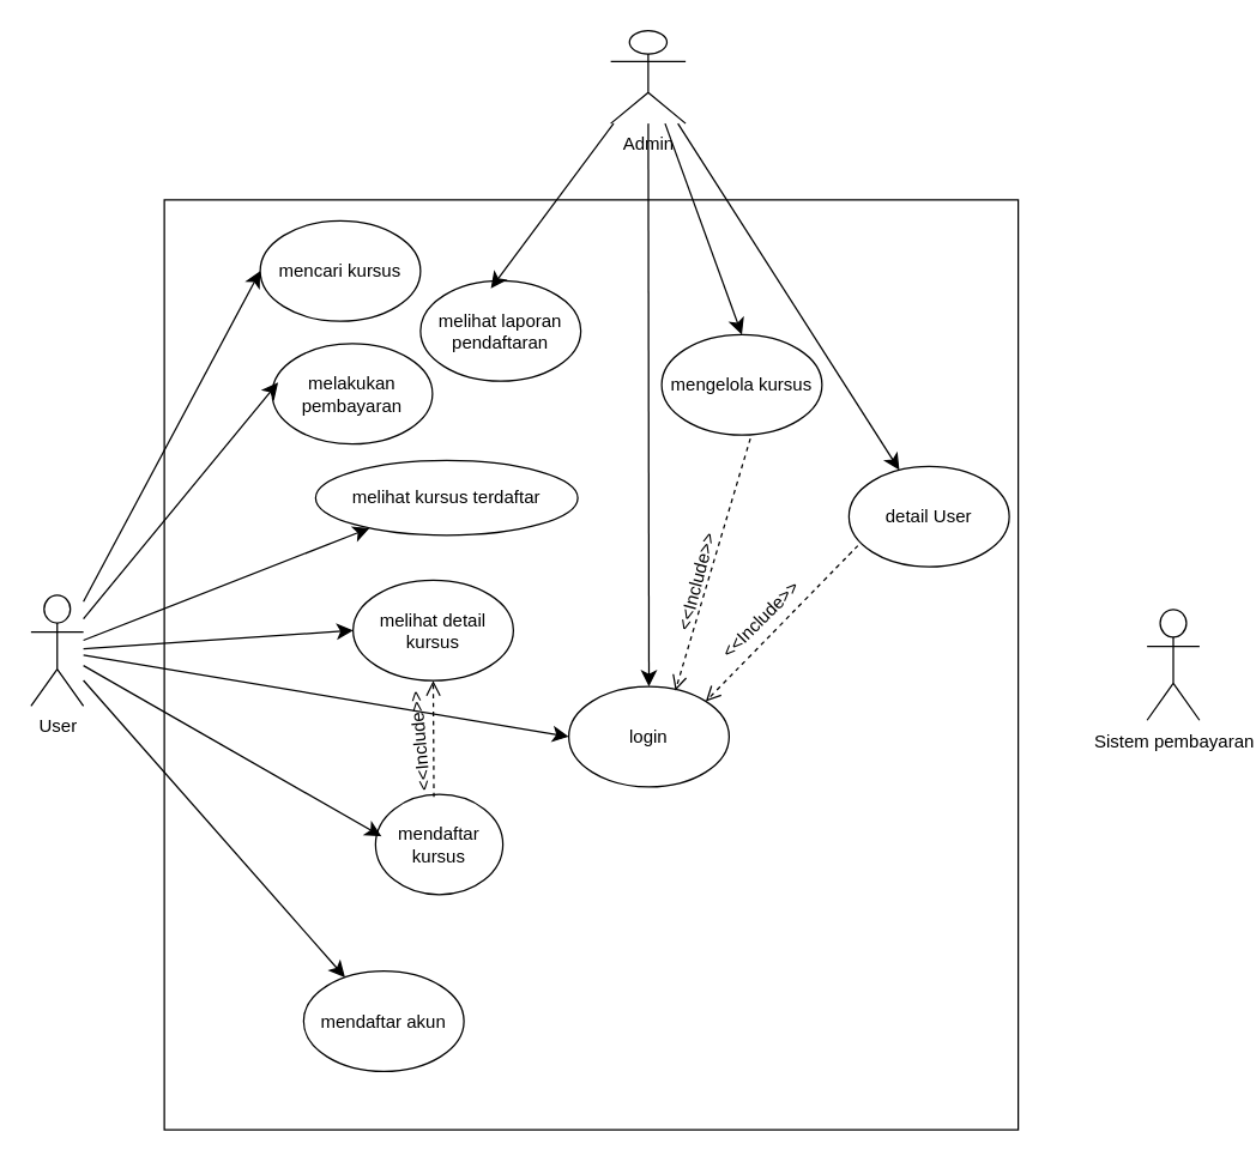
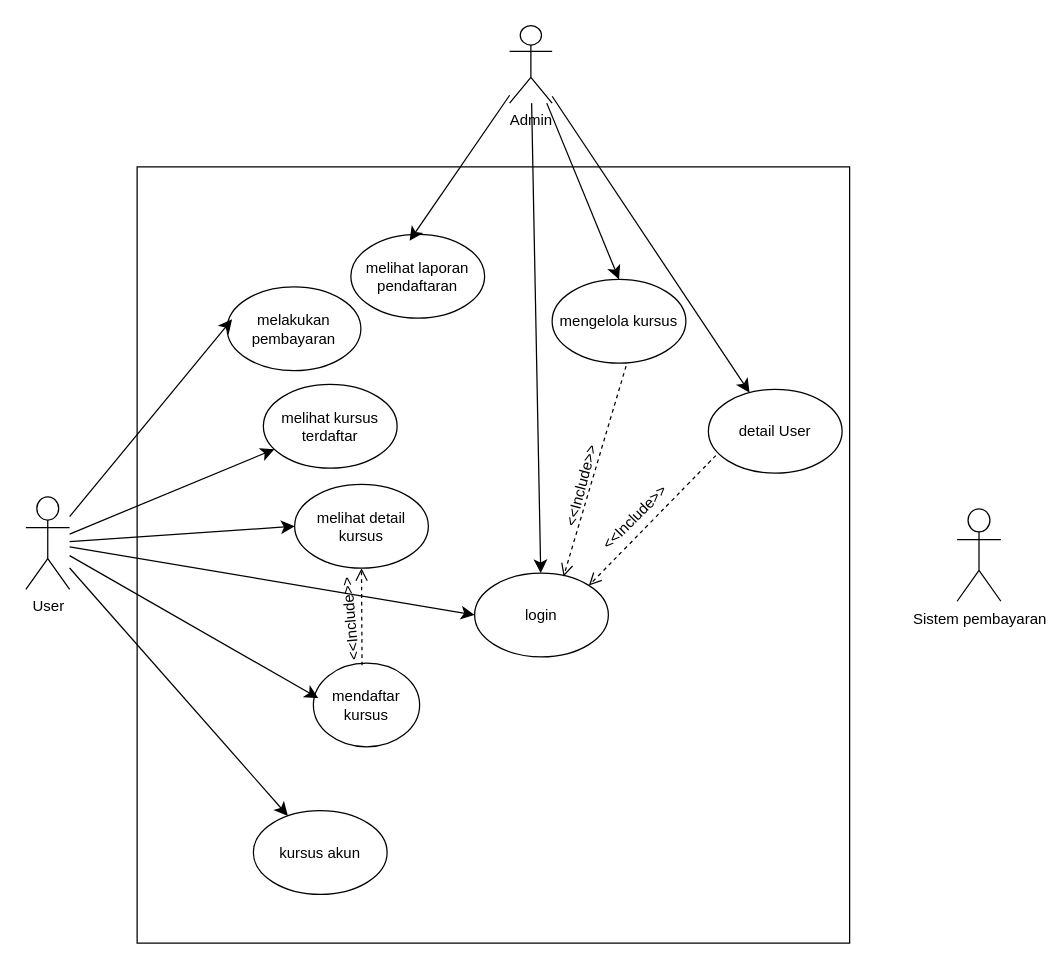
- <mxCell id="7" value="Admin" style="shape=umlActor;verticalLabelPosition=bottom;verticalAlign=top;html=1;outlineConnect=0;" vertex="1" parent="1"><mxGeometry x="407" y="20" width="50" height="62" as="geometry" /></mxCell>
+ <mxCell id="7" value="Admin" style="shape=umlActor;verticalLabelPosition=bottom;verticalAlign=top;html=1;outlineConnect=0;" vertex="1" parent="1"><mxGeometry x="407" y="20" width="34" height="62" as="geometry" /></mxCell>
- <mxCell id="17" value="mencari kursus" style="ellipse;whiteSpace=wrap;html=1;" vertex="1" parent="1"><mxGeometry x="173" y="147" width="107" height="67" as="geometry" /></mxCell>
- <mxCell id="12" style="edgeStyle=none;curved=1;rounded=0;orthogonalLoop=1;jettySize=auto;html=1;entryX=0;entryY=0.5;entryDx=0;entryDy=0;fontSize=12;startSize=8;endSize=8;" edge="1" parent="1" source="13" target="17"><mxGeometry relative="1" as="geometry" /></mxCell>
- <mxCell id="23" value="melihat kursus terdaftar" style="ellipse;whiteSpace=wrap;html=1;" vertex="1" parent="1"><mxGeometry x="210" y="307" width="175" height="50" as="geometry" /></mxCell>
+ <mxCell id="23" value="melihat kursus terdaftar" style="ellipse;whiteSpace=wrap;html=1;" vertex="1" parent="1"><mxGeometry x="210" y="307" width="107" height="67" as="geometry" /></mxCell>
- <mxCell id="22" value="mendaftar akun" style="ellipse;whiteSpace=wrap;html=1;" vertex="1" parent="1"><mxGeometry x="202" y="648" width="107" height="67" as="geometry" /></mxCell>
+ <mxCell id="22" value="kursus akun" style="ellipse;whiteSpace=wrap;html=1;" vertex="1" parent="1"><mxGeometry x="202" y="648" width="107" height="67" as="geometry" /></mxCell>
